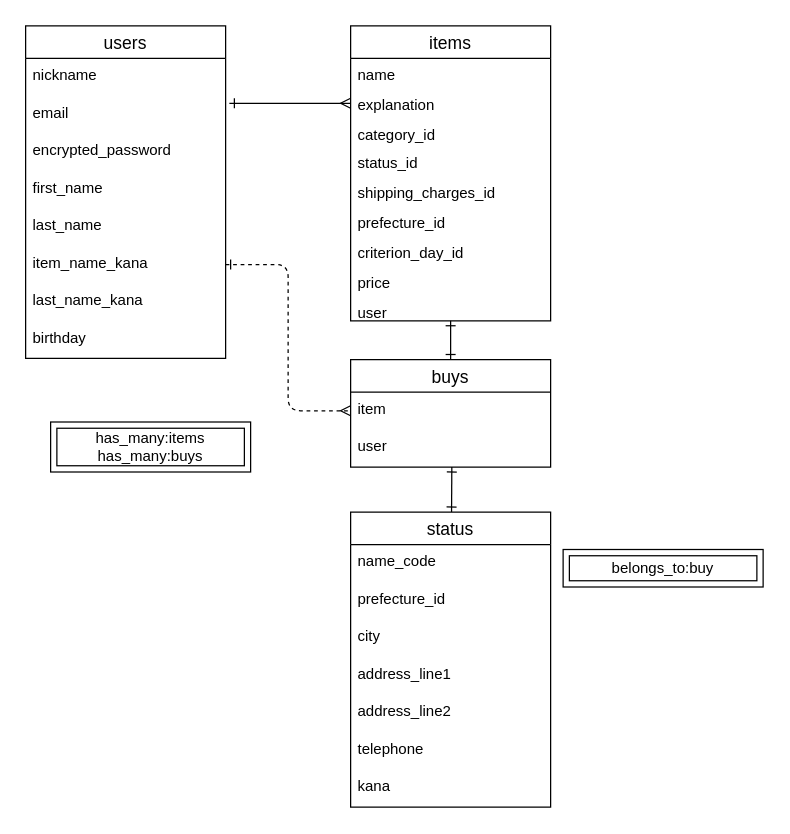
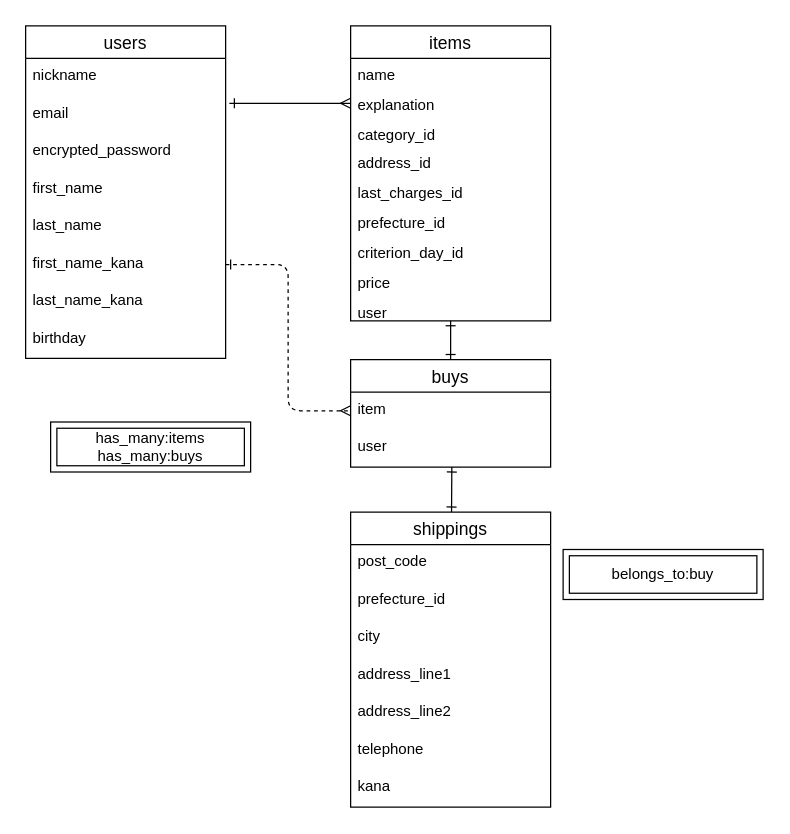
- <mxCell id="15" value="status_id" style="text;strokeColor=none;fillColor=none;spacingLeft=4;spacingRight=4;overflow=hidden;rotatable=0;points=[[0,0.5],[1,0.5]];portConstraint=eastwest;fontSize=12;" parent="11" vertex="1"><mxGeometry y="96" width="160" height="24" as="geometry" /></mxCell>
+ <mxCell id="15" value="address_id" style="text;strokeColor=none;fillColor=none;spacingLeft=4;spacingRight=4;overflow=hidden;rotatable=0;points=[[0,0.5],[1,0.5]];portConstraint=eastwest;fontSize=12;" parent="11" vertex="1"><mxGeometry y="96" width="160" height="24" as="geometry" /></mxCell>
- <mxCell id="16" value="shipping_charges_id" style="text;strokeColor=none;fillColor=none;spacingLeft=4;spacingRight=4;overflow=hidden;rotatable=0;points=[[0,0.5],[1,0.5]];portConstraint=eastwest;fontSize=12;" parent="11" vertex="1"><mxGeometry y="120" width="160" height="24" as="geometry" /></mxCell>
+ <mxCell id="16" value="last_charges_id" style="text;strokeColor=none;fillColor=none;spacingLeft=4;spacingRight=4;overflow=hidden;rotatable=0;points=[[0,0.5],[1,0.5]];portConstraint=eastwest;fontSize=12;" parent="11" vertex="1"><mxGeometry y="120" width="160" height="24" as="geometry" /></mxCell>
- <mxCell id="8" value="item_name_kana" style="text;strokeColor=none;fillColor=none;spacingLeft=4;spacingRight=4;overflow=hidden;rotatable=0;points=[[0,0.5],[1,0.5]];portConstraint=eastwest;fontSize=12;" parent="2" vertex="1"><mxGeometry y="176" width="160" height="30" as="geometry" /></mxCell>
+ <mxCell id="8" value="first_name_kana" style="text;strokeColor=none;fillColor=none;spacingLeft=4;spacingRight=4;overflow=hidden;rotatable=0;points=[[0,0.5],[1,0.5]];portConstraint=eastwest;fontSize=12;" parent="2" vertex="1"><mxGeometry y="176" width="160" height="30" as="geometry" /></mxCell>
- <mxCell id="21" value="status" style="swimlane;fontStyle=0;childLayout=stackLayout;horizontal=1;startSize=26;horizontalStack=0;resizeParent=1;resizeParentMax=0;resizeLast=0;collapsible=1;marginBottom=0;align=center;fontSize=14;" parent="1" vertex="1"><mxGeometry x="280" y="409" width="160" height="236" as="geometry" /></mxCell>
+ <mxCell id="21" value="shippings" style="swimlane;fontStyle=0;childLayout=stackLayout;horizontal=1;startSize=26;horizontalStack=0;resizeParent=1;resizeParentMax=0;resizeLast=0;collapsible=1;marginBottom=0;align=center;fontSize=14;" parent="1" vertex="1"><mxGeometry x="280" y="409" width="160" height="236" as="geometry" /></mxCell>
- <mxCell id="22" value="name_code" style="text;strokeColor=none;fillColor=none;spacingLeft=4;spacingRight=4;overflow=hidden;rotatable=0;points=[[0,0.5],[1,0.5]];portConstraint=eastwest;fontSize=12;" parent="21" vertex="1"><mxGeometry y="26" width="160" height="30" as="geometry" /></mxCell>
+ <mxCell id="22" value="post_code" style="text;strokeColor=none;fillColor=none;spacingLeft=4;spacingRight=4;overflow=hidden;rotatable=0;points=[[0,0.5],[1,0.5]];portConstraint=eastwest;fontSize=12;" parent="21" vertex="1"><mxGeometry y="26" width="160" height="30" as="geometry" /></mxCell>
- <mxCell id="29" value="belongs_to:buy" style="shape=ext;margin=3;double=1;whiteSpace=wrap;html=1;align=center;" vertex="1" parent="1"><mxGeometry x="450" y="439" width="160" height="30" as="geometry" /></mxCell>
+ <mxCell id="29" value="belongs_to:buy" style="shape=ext;margin=3;double=1;whiteSpace=wrap;html=1;align=center;" vertex="1" parent="1"><mxGeometry x="450" y="439" width="160" height="40" as="geometry" /></mxCell>
